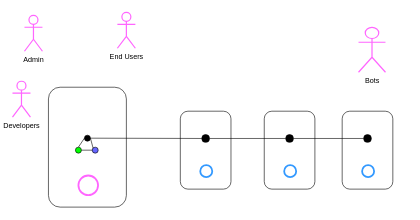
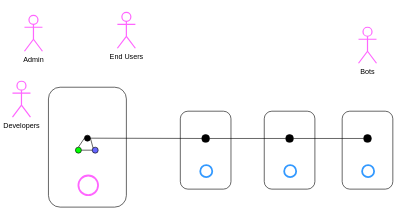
- <mxCell id="30" value="Bots" style="shape=umlActor;verticalLabelPosition=bottom;verticalAlign=top;html=1;outlineConnect=0;rounded=0;strokeColor=#FF66FF;strokeWidth=2;fillColor=#ffffff;" parent="1" vertex="1"><mxGeometry x="597.25" y="45" width="45" height="75" as="geometry" /></mxCell>
+ <mxCell id="30" value="Bots" style="shape=umlActor;verticalLabelPosition=bottom;verticalAlign=top;html=1;outlineConnect=0;rounded=0;strokeColor=#FF66FF;strokeWidth=2;fillColor=#ffffff;" parent="1" vertex="1"><mxGeometry x="597.25" y="45" width="30" height="60" as="geometry" /></mxCell>
